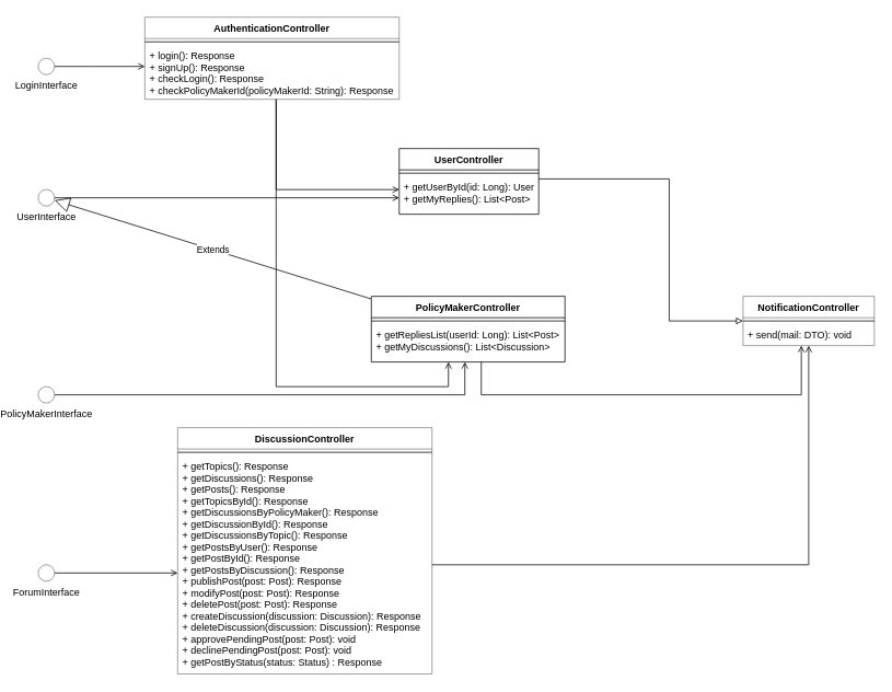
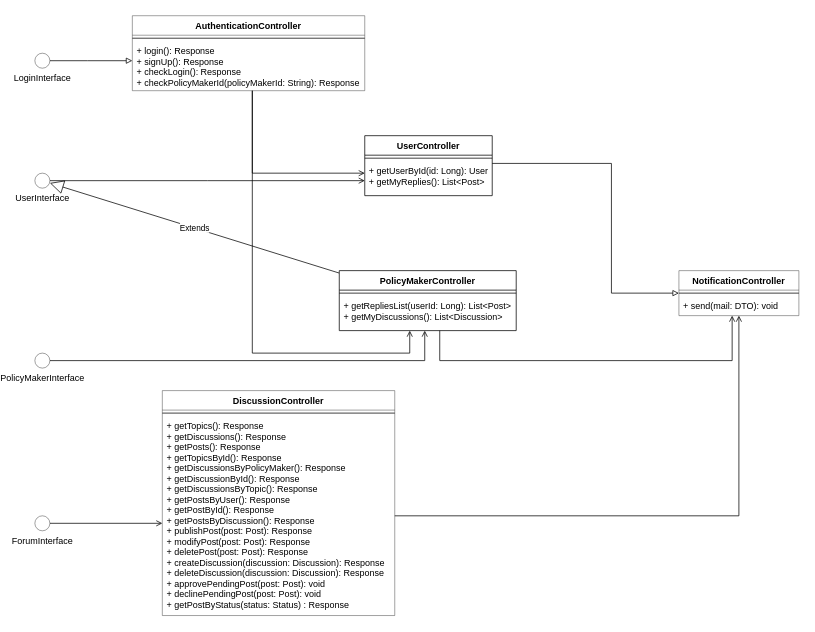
- <mxCell id="6" style="edgeStyle=orthogonalEdgeStyle;rounded=0;orthogonalLoop=1;jettySize=auto;html=1;exitX=1;exitY=0.5;exitDx=0;exitDy=0;exitPerimeter=0;endArrow=open;endFill=0;" parent="1" source="7" target="19" edge="1"><mxGeometry relative="1" as="geometry"><Array as="points"><mxPoint x="90" y="80" /><mxPoint x="90" y="80" /></Array></mxGeometry></mxCell>
+ <mxCell id="6" style="edgeStyle=orthogonalEdgeStyle;rounded=0;orthogonalLoop=1;jettySize=auto;html=1;exitX=1;exitY=0.5;exitDx=0;exitDy=0;exitPerimeter=0;endArrow=block;endFill=0;" parent="1" source="7" target="19" edge="1"><mxGeometry relative="1" as="geometry"><Array as="points"><mxPoint x="90" y="80" /><mxPoint x="90" y="80" /></Array></mxGeometry></mxCell>
